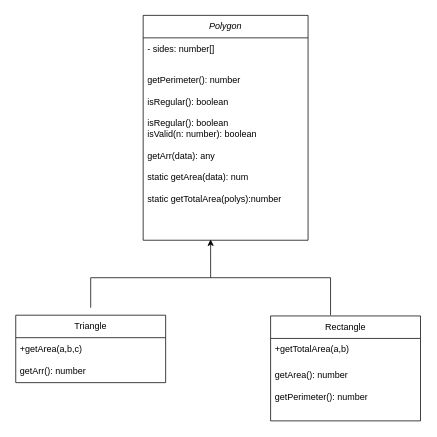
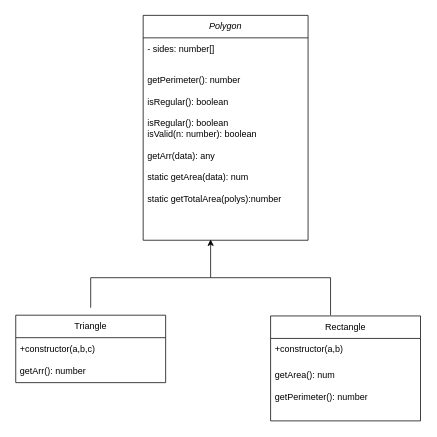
- <mxCell id="6" value="+getArea(a,b,c)&amp;nbsp;" style="text;strokeColor=none;fillColor=none;align=left;verticalAlign=middle;spacingLeft=4;spacingRight=4;overflow=hidden;points=[[0,0.5],[1,0.5]];portConstraint=eastwest;rotatable=0;whiteSpace=wrap;html=1;" vertex="1" parent="5"><mxGeometry y="30" width="200" height="30" as="geometry" /></mxCell>
+ <mxCell id="6" value="+constructor(a,b,c)&amp;nbsp;" style="text;strokeColor=none;fillColor=none;align=left;verticalAlign=middle;spacingLeft=4;spacingRight=4;overflow=hidden;points=[[0,0.5],[1,0.5]];portConstraint=eastwest;rotatable=0;whiteSpace=wrap;html=1;" vertex="1" parent="5"><mxGeometry y="30" width="200" height="30" as="geometry" /></mxCell>
- <mxCell id="9" value="+getTotalArea(a,b)" style="text;strokeColor=none;fillColor=none;align=left;verticalAlign=middle;spacingLeft=4;spacingRight=4;overflow=hidden;points=[[0,0.5],[1,0.5]];portConstraint=eastwest;rotatable=0;whiteSpace=wrap;html=1;" vertex="1" parent="8"><mxGeometry y="30" width="200" height="30" as="geometry" /></mxCell>
+ <mxCell id="9" value="+constructor(a,b)" style="text;strokeColor=none;fillColor=none;align=left;verticalAlign=middle;spacingLeft=4;spacingRight=4;overflow=hidden;points=[[0,0.5],[1,0.5]];portConstraint=eastwest;rotatable=0;whiteSpace=wrap;html=1;" vertex="1" parent="8"><mxGeometry y="30" width="200" height="30" as="geometry" /></mxCell>
- <mxCell id="10" value="getArea(): number&amp;nbsp;&lt;div&gt;&lt;br&gt;&lt;/div&gt;&lt;div&gt;getPerimeter(): number&lt;/div&gt;&lt;div&gt;&lt;br&gt;&lt;/div&gt;" style="text;strokeColor=none;fillColor=none;align=left;verticalAlign=middle;spacingLeft=4;spacingRight=4;overflow=hidden;points=[[0,0.5],[1,0.5]];portConstraint=eastwest;rotatable=0;whiteSpace=wrap;html=1;" vertex="1" parent="8"><mxGeometry y="60" width="200" height="80" as="geometry" /></mxCell>
+ <mxCell id="10" value="getArea(): num&amp;nbsp;&lt;div&gt;&lt;br&gt;&lt;/div&gt;&lt;div&gt;getPerimeter(): number&lt;/div&gt;&lt;div&gt;&lt;br&gt;&lt;/div&gt;" style="text;strokeColor=none;fillColor=none;align=left;verticalAlign=middle;spacingLeft=4;spacingRight=4;overflow=hidden;points=[[0,0.5],[1,0.5]];portConstraint=eastwest;rotatable=0;whiteSpace=wrap;html=1;" vertex="1" parent="8"><mxGeometry y="60" width="200" height="80" as="geometry" /></mxCell>
